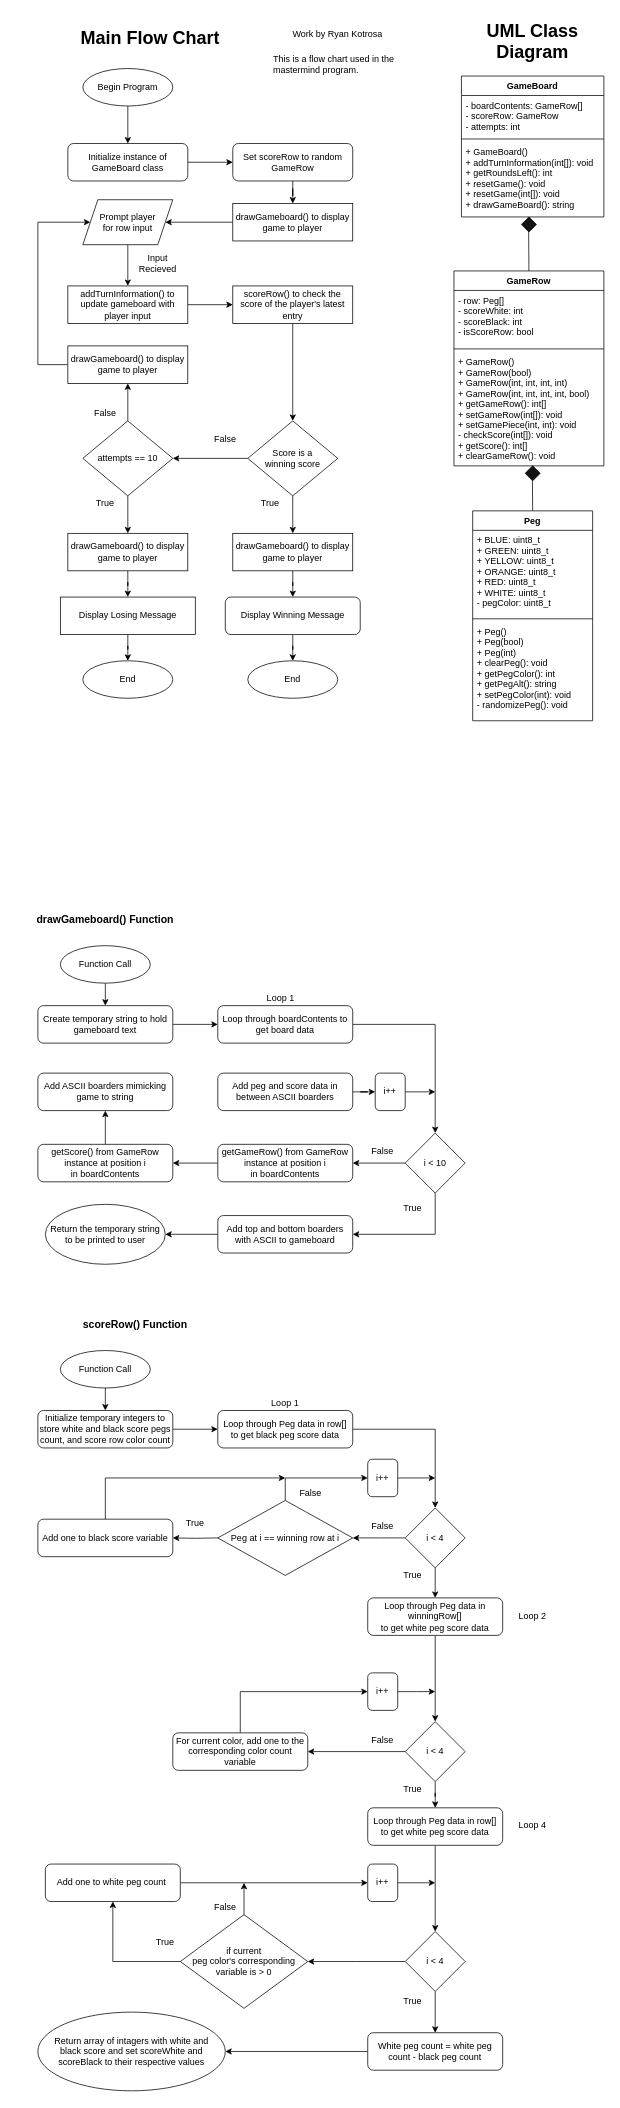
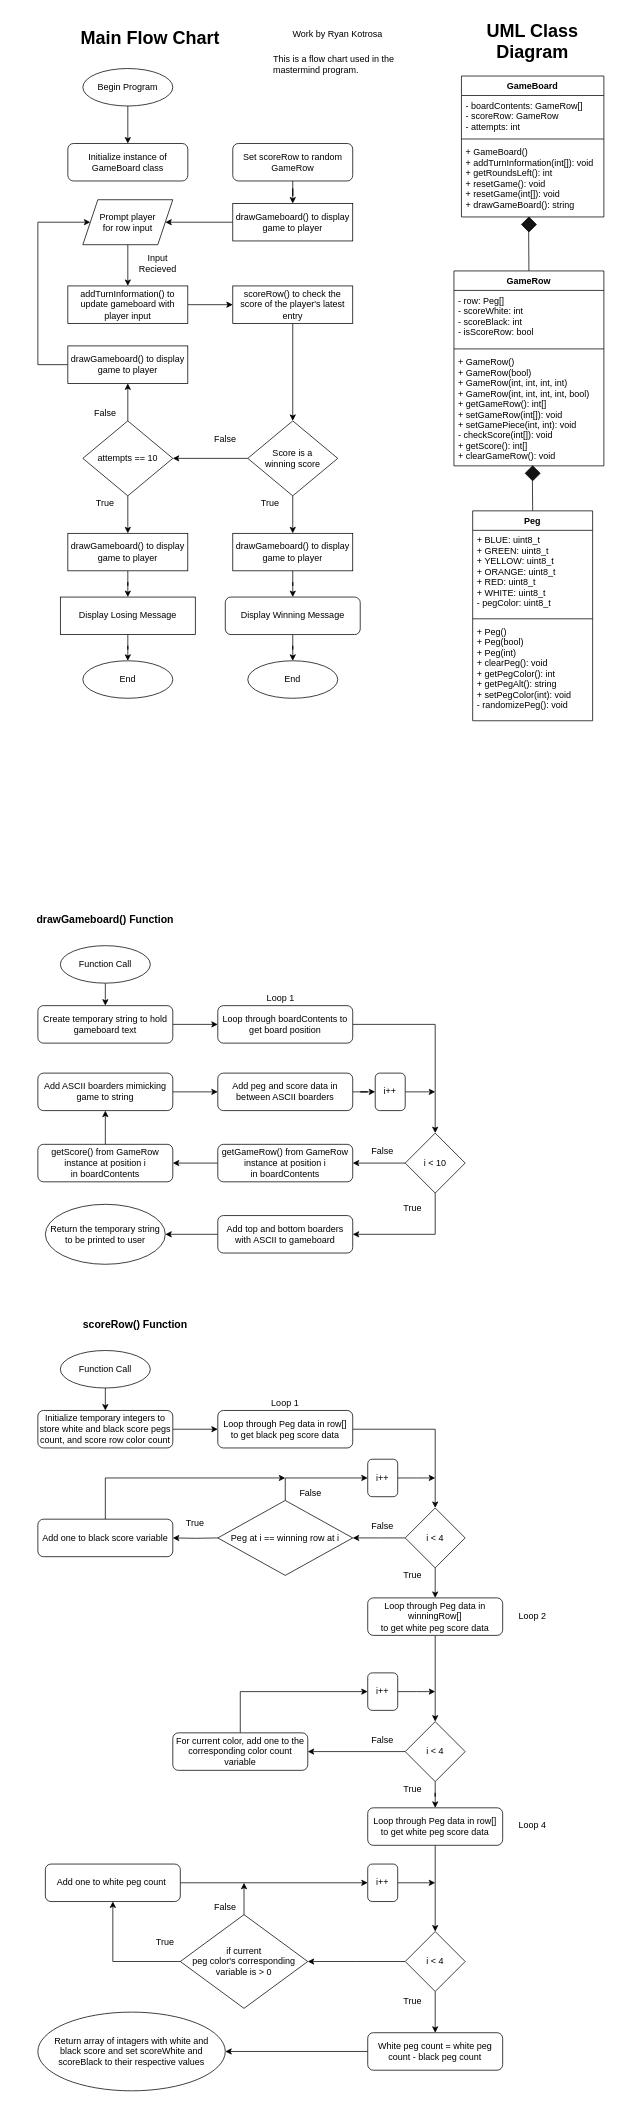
- <mxCell id="17" style="edgeStyle=orthogonalEdgeStyle;rounded=0;orthogonalLoop=1;jettySize=auto;html=1;entryX=0;entryY=0.5;entryDx=0;entryDy=0;" edge="1" parent="1" source="18" target="20"><mxGeometry relative="1" as="geometry" /></mxCell>
- <mxCell id="62" value="Loop through boardContents to get board data" style="rounded=1;whiteSpace=wrap;html=1;" vertex="1" parent="1"><mxGeometry x="290" y="1340" width="180" height="50" as="geometry" /></mxCell>
+ <mxCell id="62" value="Loop through boardContents to get board position" style="rounded=1;whiteSpace=wrap;html=1;" vertex="1" parent="1"><mxGeometry x="290" y="1340" width="180" height="50" as="geometry" /></mxCell>
+ <mxCell id="71" style="edgeStyle=orthogonalEdgeStyle;rounded=0;orthogonalLoop=1;jettySize=auto;html=1;entryX=0;entryY=0.5;entryDx=0;entryDy=0;" edge="1" parent="1" source="72" target="74"><mxGeometry relative="1" as="geometry" /></mxCell>
